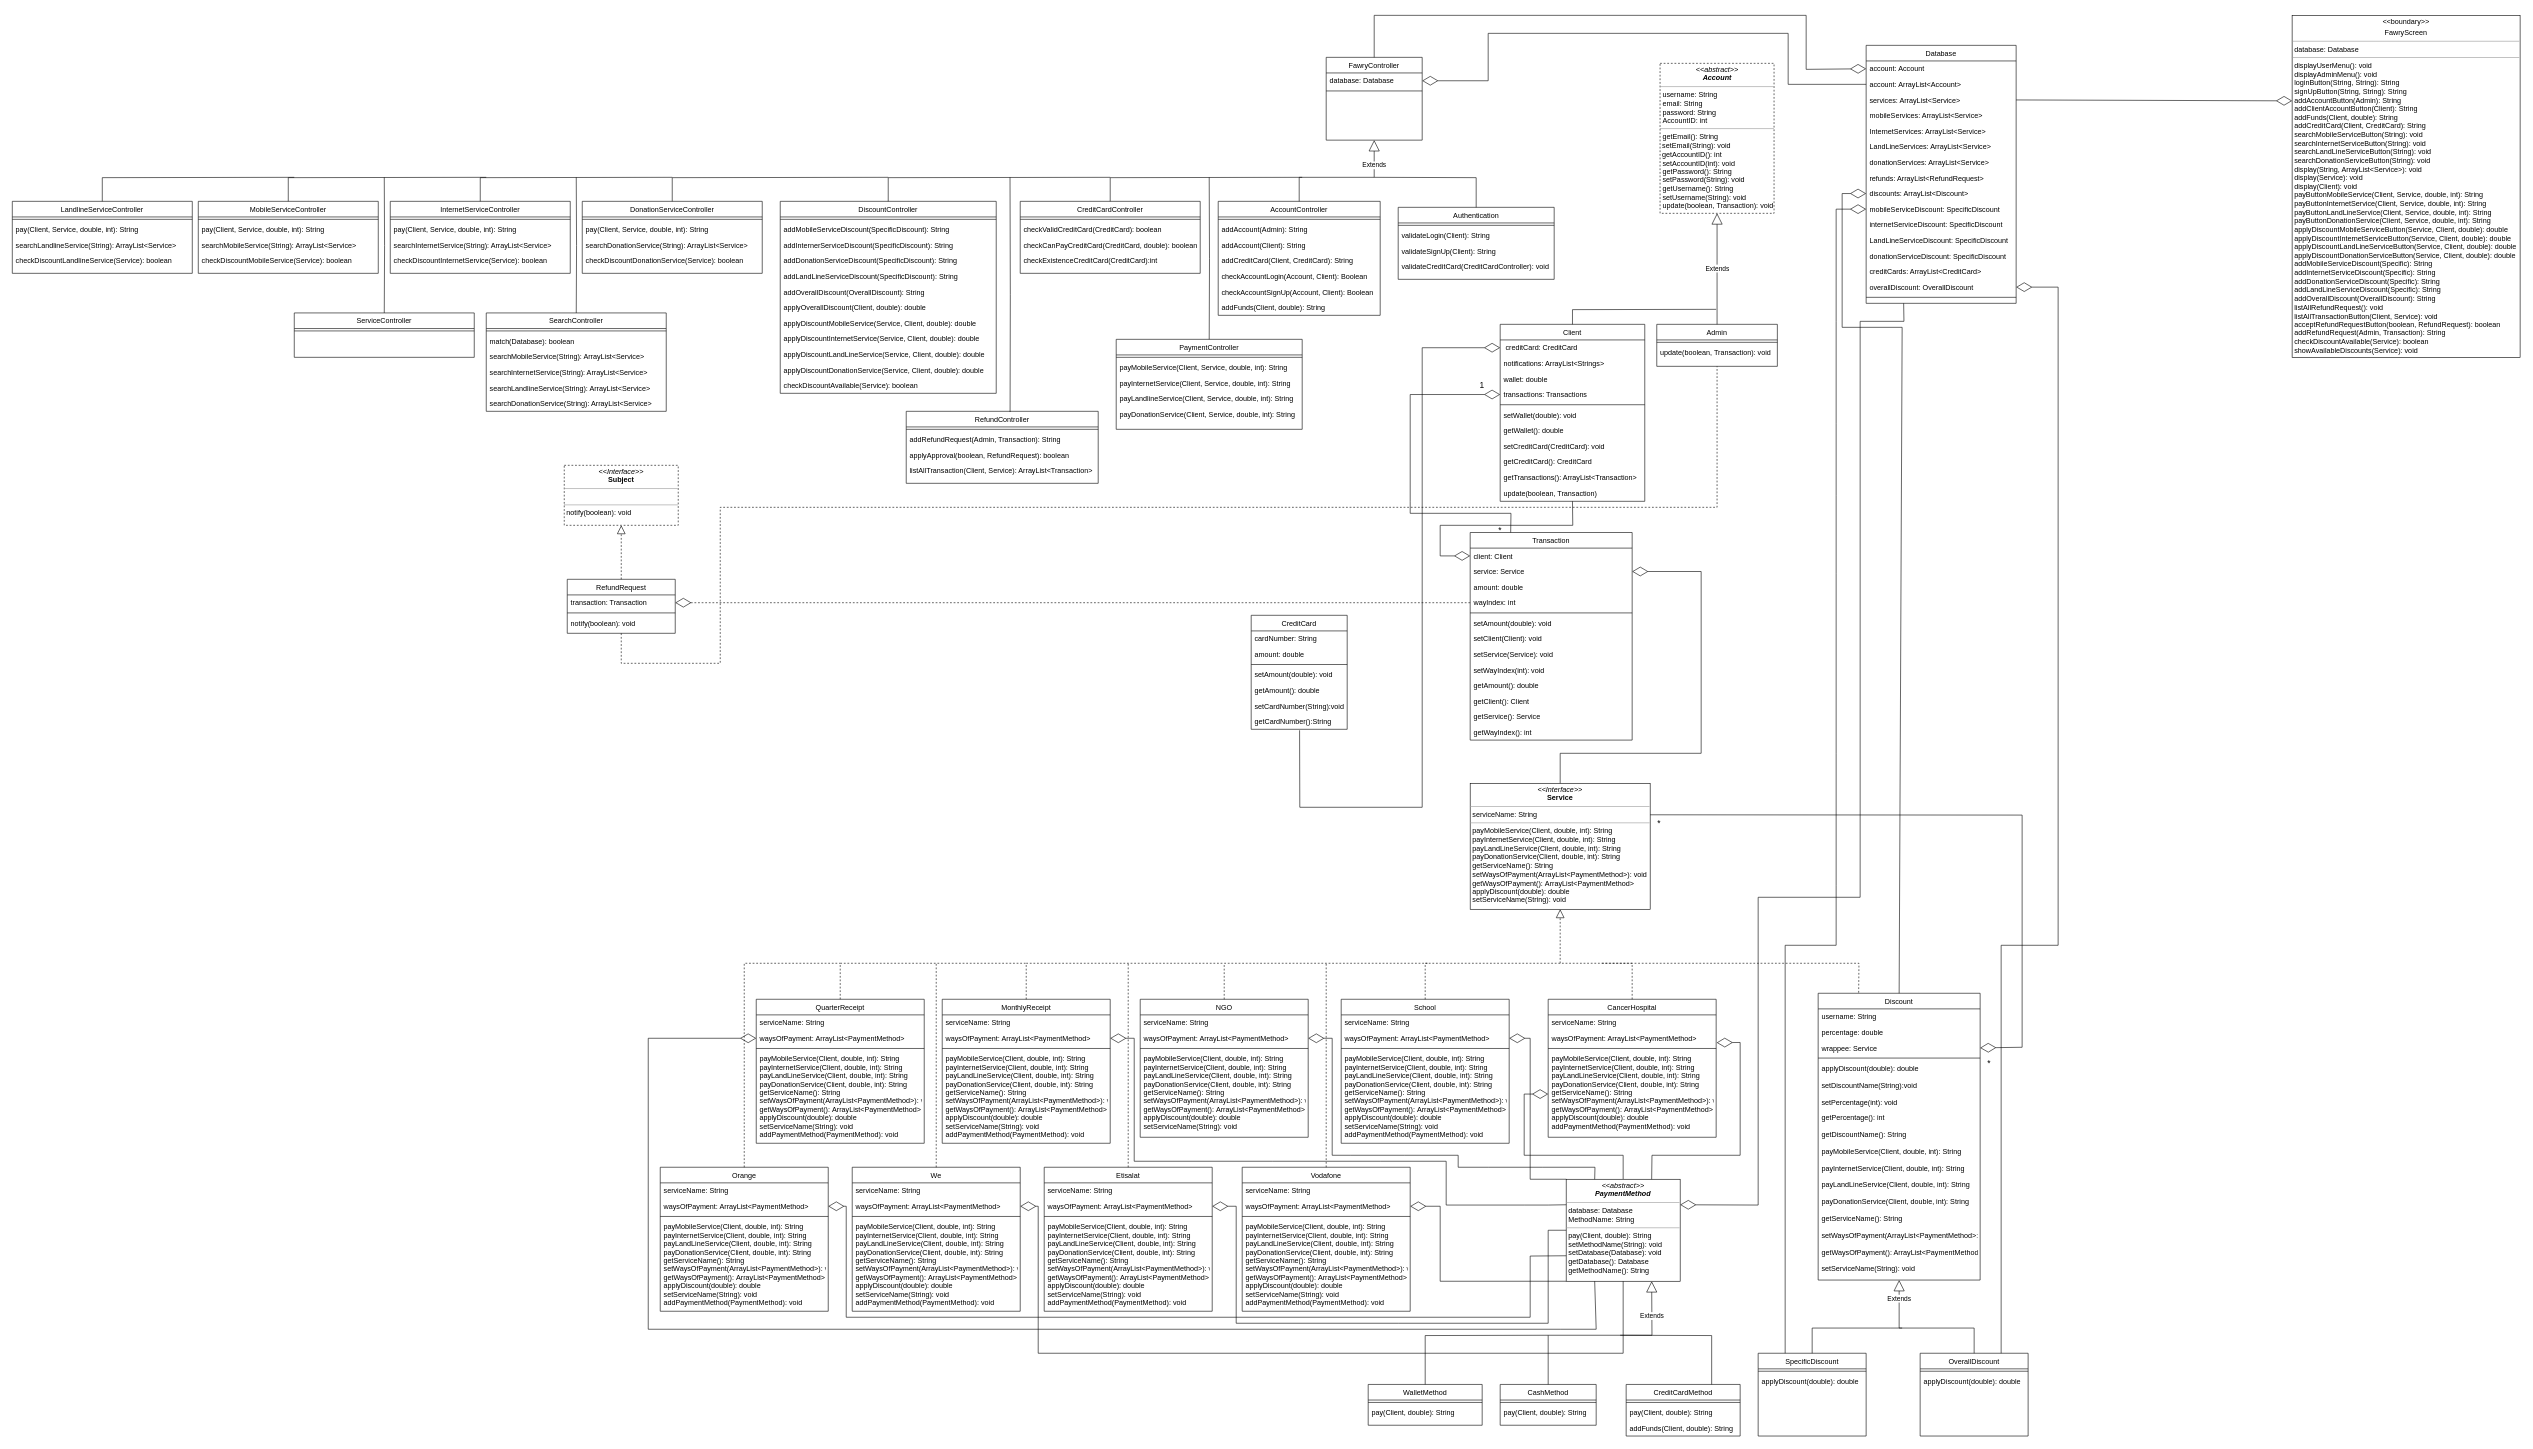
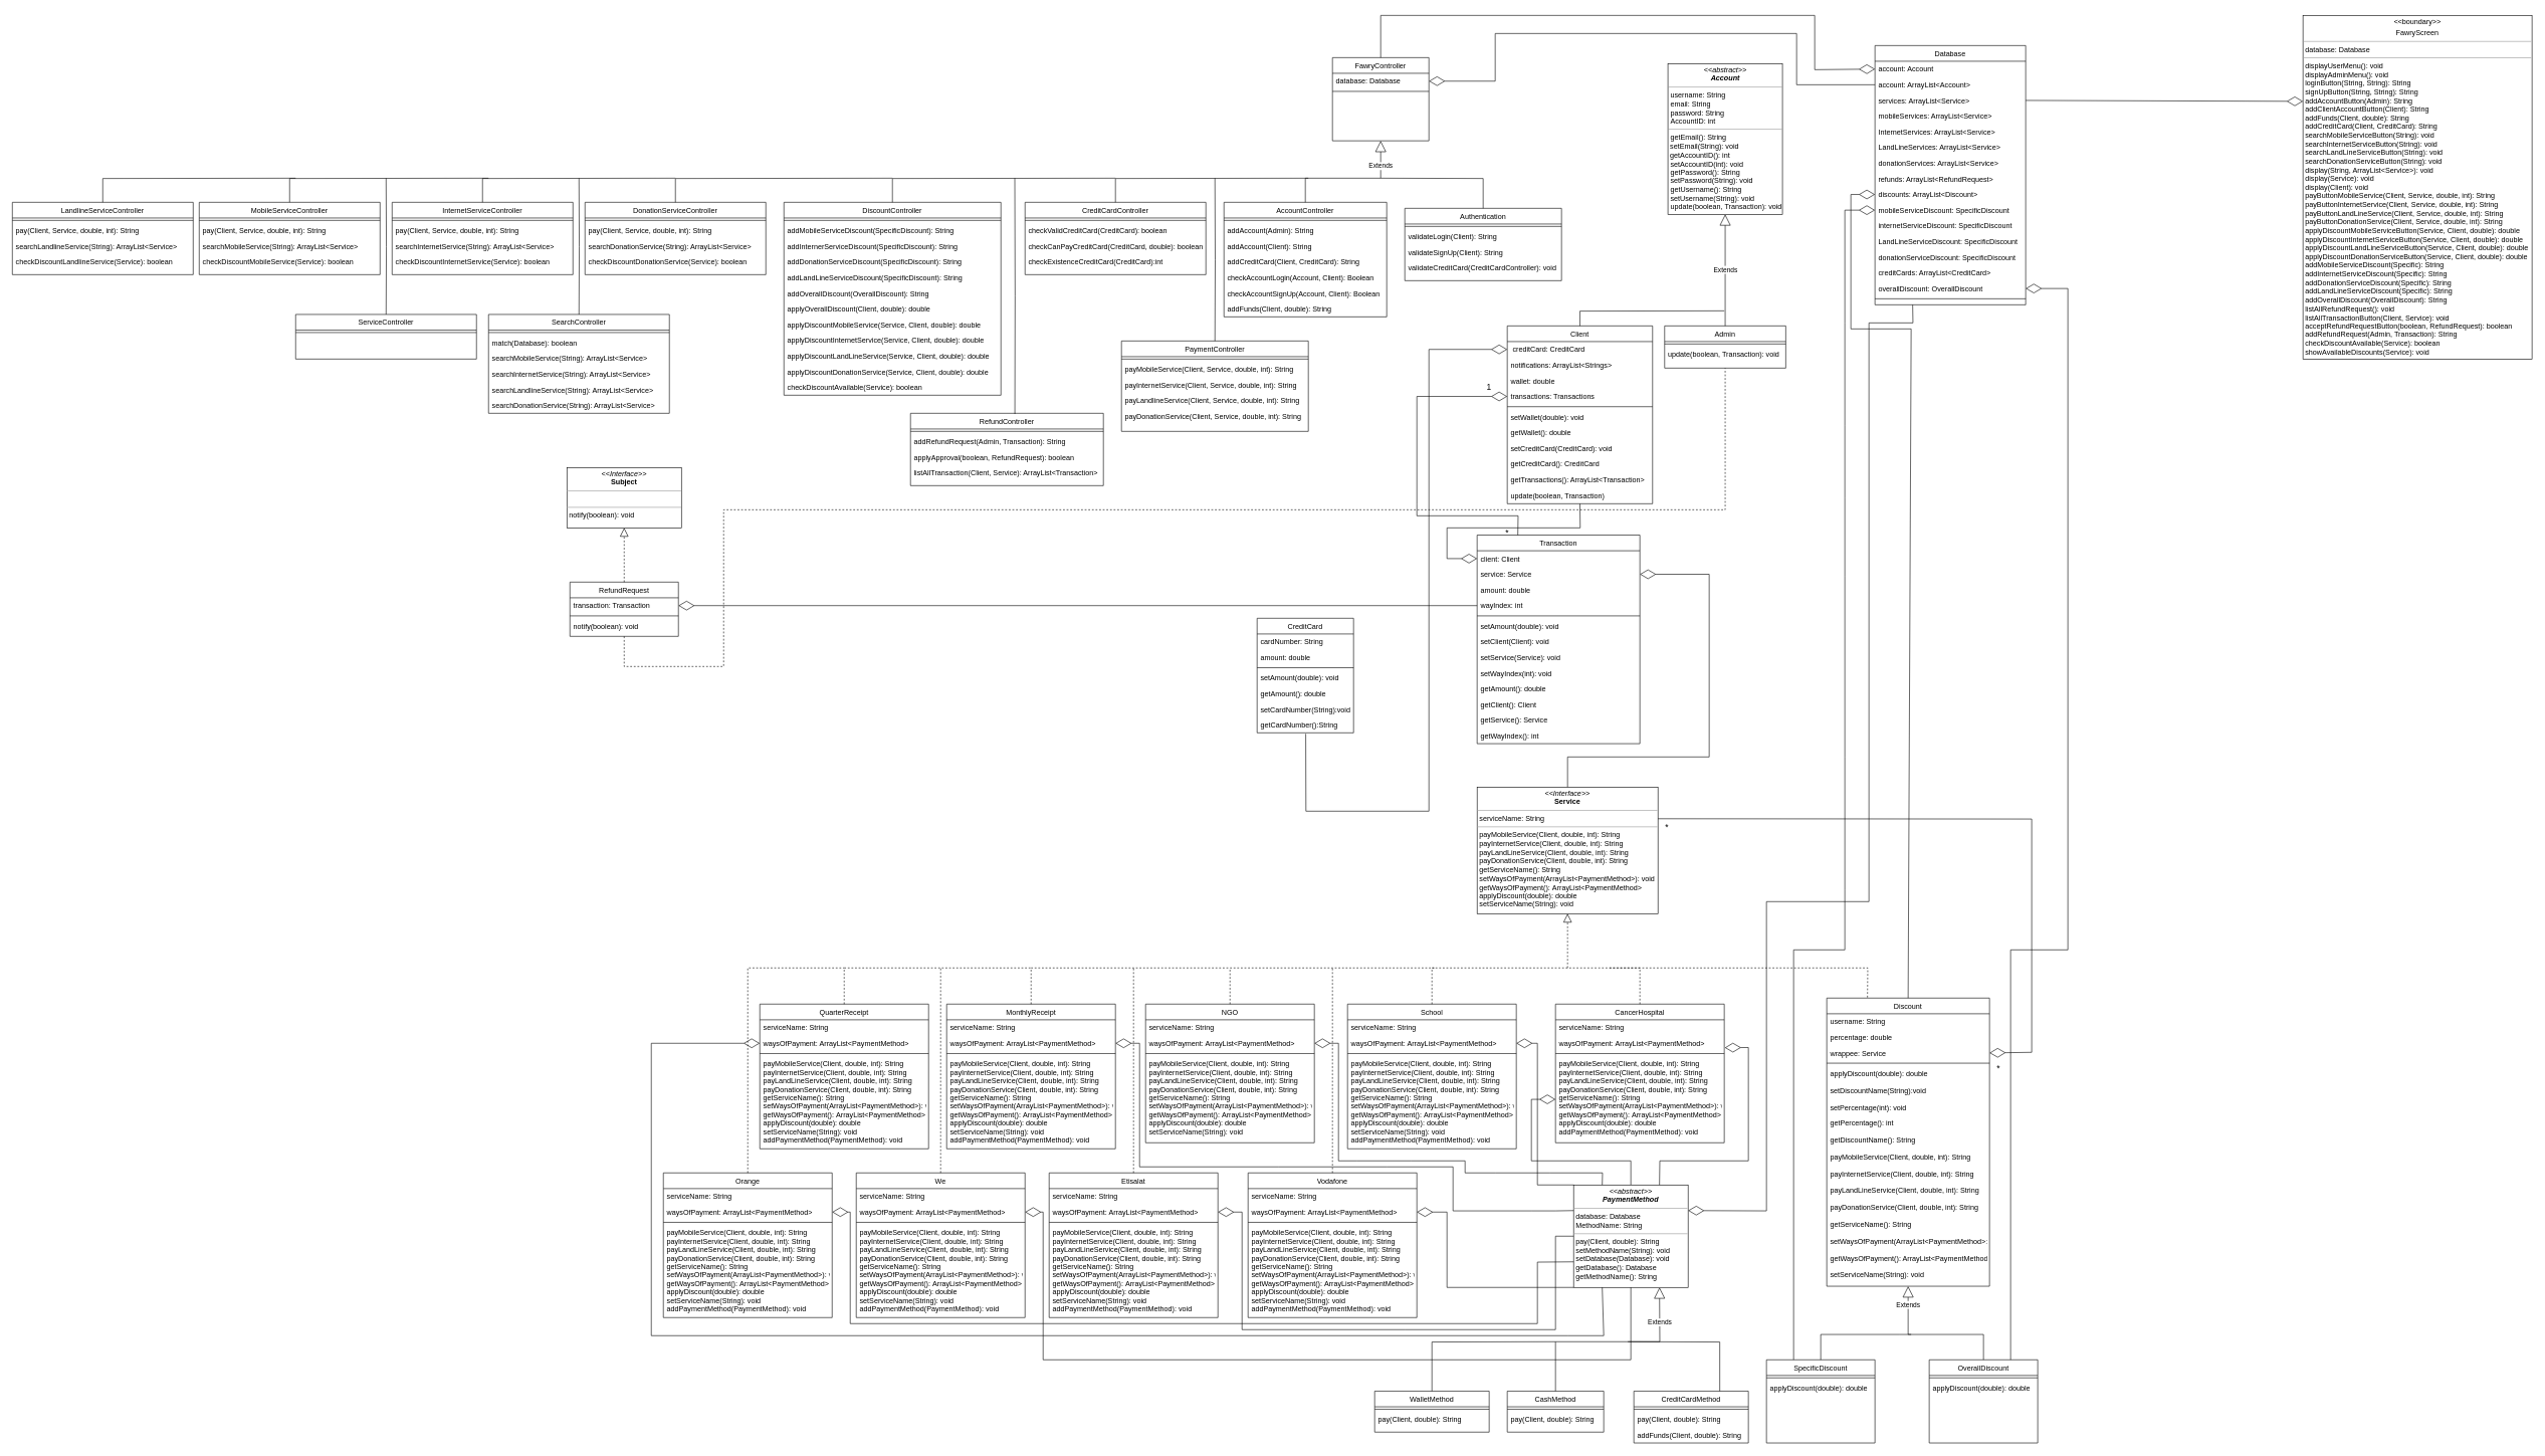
- <mxCell id="260" value="&lt;p style=&quot;margin:0px;margin-top:4px;text-align:center;&quot;&gt;&lt;i&gt;&amp;lt;&amp;lt;abstract&amp;gt;&amp;gt;&lt;/i&gt;&lt;br&gt;&lt;b&gt;&lt;i&gt;Account&lt;/i&gt;&lt;/b&gt;&lt;/p&gt;&lt;hr size=&quot;1&quot;&gt;&lt;p style=&quot;margin:0px;margin-left:4px;&quot;&gt;username: String&lt;br&gt;email: String&lt;br&gt;&lt;/p&gt;&lt;p style=&quot;margin:0px;margin-left:4px;&quot;&gt;password: String&lt;br&gt;&lt;/p&gt;&lt;p style=&quot;margin:0px;margin-left:4px;&quot;&gt;AccountID: int&lt;br&gt;&lt;/p&gt;&lt;hr size=&quot;1&quot;&gt;&lt;p style=&quot;margin:0px;margin-left:4px;&quot;&gt;getEmail(): String&lt;br&gt;&lt;/p&gt;&amp;nbsp;setEmail(String): void&lt;br&gt;&amp;nbsp;getAccountID(): int&lt;p style=&quot;margin:0px;margin-left:4px;&quot;&gt;setAccountID(int): void&lt;br&gt;&lt;/p&gt;&lt;p style=&quot;margin:0px;margin-left:4px;&quot;&gt;getPassword(): String&lt;br&gt;&lt;/p&gt;&lt;p style=&quot;margin:0px;margin-left:4px;&quot;&gt;setPassword(String): void&lt;br&gt;&lt;/p&gt;&lt;p style=&quot;margin:0px;margin-left:4px;&quot;&gt;getUsername(): String&lt;br&gt;&lt;/p&gt;&lt;p style=&quot;margin:0px;margin-left:4px;&quot;&gt;setUsername(String): void&lt;br&gt;&lt;/p&gt;&lt;p style=&quot;margin:0px;margin-left:4px;&quot;&gt;update(boolean, Transaction): void&lt;br&gt;&lt;/p&gt;" style="verticalAlign=top;align=left;overflow=fill;fontSize=12;fontFamily=Helvetica;html=1;dashed=1;" vertex="1" parent="1"><mxGeometry x="2766.5" y="100" width="190" height="250" as="geometry" /></mxCell>
+ <mxCell id="260" value="&lt;p style=&quot;margin:0px;margin-top:4px;text-align:center;&quot;&gt;&lt;i&gt;&amp;lt;&amp;lt;abstract&amp;gt;&amp;gt;&lt;/i&gt;&lt;br&gt;&lt;b&gt;&lt;i&gt;Account&lt;/i&gt;&lt;/b&gt;&lt;/p&gt;&lt;hr size=&quot;1&quot;&gt;&lt;p style=&quot;margin:0px;margin-left:4px;&quot;&gt;username: String&lt;br&gt;email: String&lt;br&gt;&lt;/p&gt;&lt;p style=&quot;margin:0px;margin-left:4px;&quot;&gt;password: String&lt;br&gt;&lt;/p&gt;&lt;p style=&quot;margin:0px;margin-left:4px;&quot;&gt;AccountID: int&lt;br&gt;&lt;/p&gt;&lt;hr size=&quot;1&quot;&gt;&lt;p style=&quot;margin:0px;margin-left:4px;&quot;&gt;getEmail(): String&lt;br&gt;&lt;/p&gt;&amp;nbsp;setEmail(String): void&lt;br&gt;&amp;nbsp;getAccountID(): int&lt;p style=&quot;margin:0px;margin-left:4px;&quot;&gt;setAccountID(int): void&lt;br&gt;&lt;/p&gt;&lt;p style=&quot;margin:0px;margin-left:4px;&quot;&gt;getPassword(): String&lt;br&gt;&lt;/p&gt;&lt;p style=&quot;margin:0px;margin-left:4px;&quot;&gt;setPassword(String): void&lt;br&gt;&lt;/p&gt;&lt;p style=&quot;margin:0px;margin-left:4px;&quot;&gt;getUsername(): String&lt;br&gt;&lt;/p&gt;&lt;p style=&quot;margin:0px;margin-left:4px;&quot;&gt;setUsername(String): void&lt;br&gt;&lt;/p&gt;&lt;p style=&quot;margin:0px;margin-left:4px;&quot;&gt;update(boolean, Transaction): void&lt;br&gt;&lt;/p&gt;" style="verticalAlign=top;align=left;overflow=fill;fontSize=12;fontFamily=Helvetica;html=1;" vertex="1" parent="1"><mxGeometry x="2766.5" y="100" width="190" height="250" as="geometry" /></mxCell>
- <mxCell id="238" value="&lt;p style=&quot;margin:0px;margin-top:4px;text-align:center;&quot;&gt;&lt;i&gt;&amp;lt;&amp;lt;Interface&amp;gt;&amp;gt;&lt;/i&gt;&lt;br&gt;&lt;b&gt;Subject&lt;/b&gt;&lt;/p&gt;&lt;hr size=&quot;1&quot;&gt;&lt;p style=&quot;margin:0px;margin-left:4px;&quot;&gt;&lt;br&gt;&lt;/p&gt;&lt;hr size=&quot;1&quot;&gt;&lt;p style=&quot;margin:0px;margin-left:4px;&quot;&gt;notify(boolean): void&lt;/p&gt;" style="verticalAlign=top;align=left;overflow=fill;fontSize=12;fontFamily=Helvetica;html=1;dashed=1;" vertex="1" parent="1"><mxGeometry x="940" y="770" width="190" height="100" as="geometry" /></mxCell>
+ <mxCell id="238" value="&lt;p style=&quot;margin:0px;margin-top:4px;text-align:center;&quot;&gt;&lt;i&gt;&amp;lt;&amp;lt;Interface&amp;gt;&amp;gt;&lt;/i&gt;&lt;br&gt;&lt;b&gt;Subject&lt;/b&gt;&lt;/p&gt;&lt;hr size=&quot;1&quot;&gt;&lt;p style=&quot;margin:0px;margin-left:4px;&quot;&gt;&lt;br&gt;&lt;/p&gt;&lt;hr size=&quot;1&quot;&gt;&lt;p style=&quot;margin:0px;margin-left:4px;&quot;&gt;notify(boolean): void&lt;/p&gt;" style="verticalAlign=top;align=left;overflow=fill;fontSize=12;fontFamily=Helvetica;html=1;" vertex="1" parent="1"><mxGeometry x="940" y="770" width="190" height="100" as="geometry" /></mxCell>
- <mxCell id="243" value="" style="endArrow=diamondThin;endFill=0;endSize=24;html=1;rounded=0;entryX=1;entryY=0.5;entryDx=0;entryDy=0;exitX=0;exitY=0.5;exitDx=0;exitDy=0;dashed=1;" edge="1" parent="1" source="96" target="240"><mxGeometry width="160" relative="1" as="geometry"><mxPoint x="2240" y="989" as="sourcePoint" /><mxPoint x="1180" y="990" as="targetPoint" /></mxGeometry></mxCell>
+ <mxCell id="243" value="" style="endArrow=diamondThin;endFill=0;endSize=24;html=1;rounded=0;entryX=1;entryY=0.5;entryDx=0;entryDy=0;exitX=0;exitY=0.5;exitDx=0;exitDy=0;" edge="1" parent="1" source="96" target="240"><mxGeometry width="160" relative="1" as="geometry"><mxPoint x="2240" y="989" as="sourcePoint" /><mxPoint x="1180" y="990" as="targetPoint" /></mxGeometry></mxCell>
